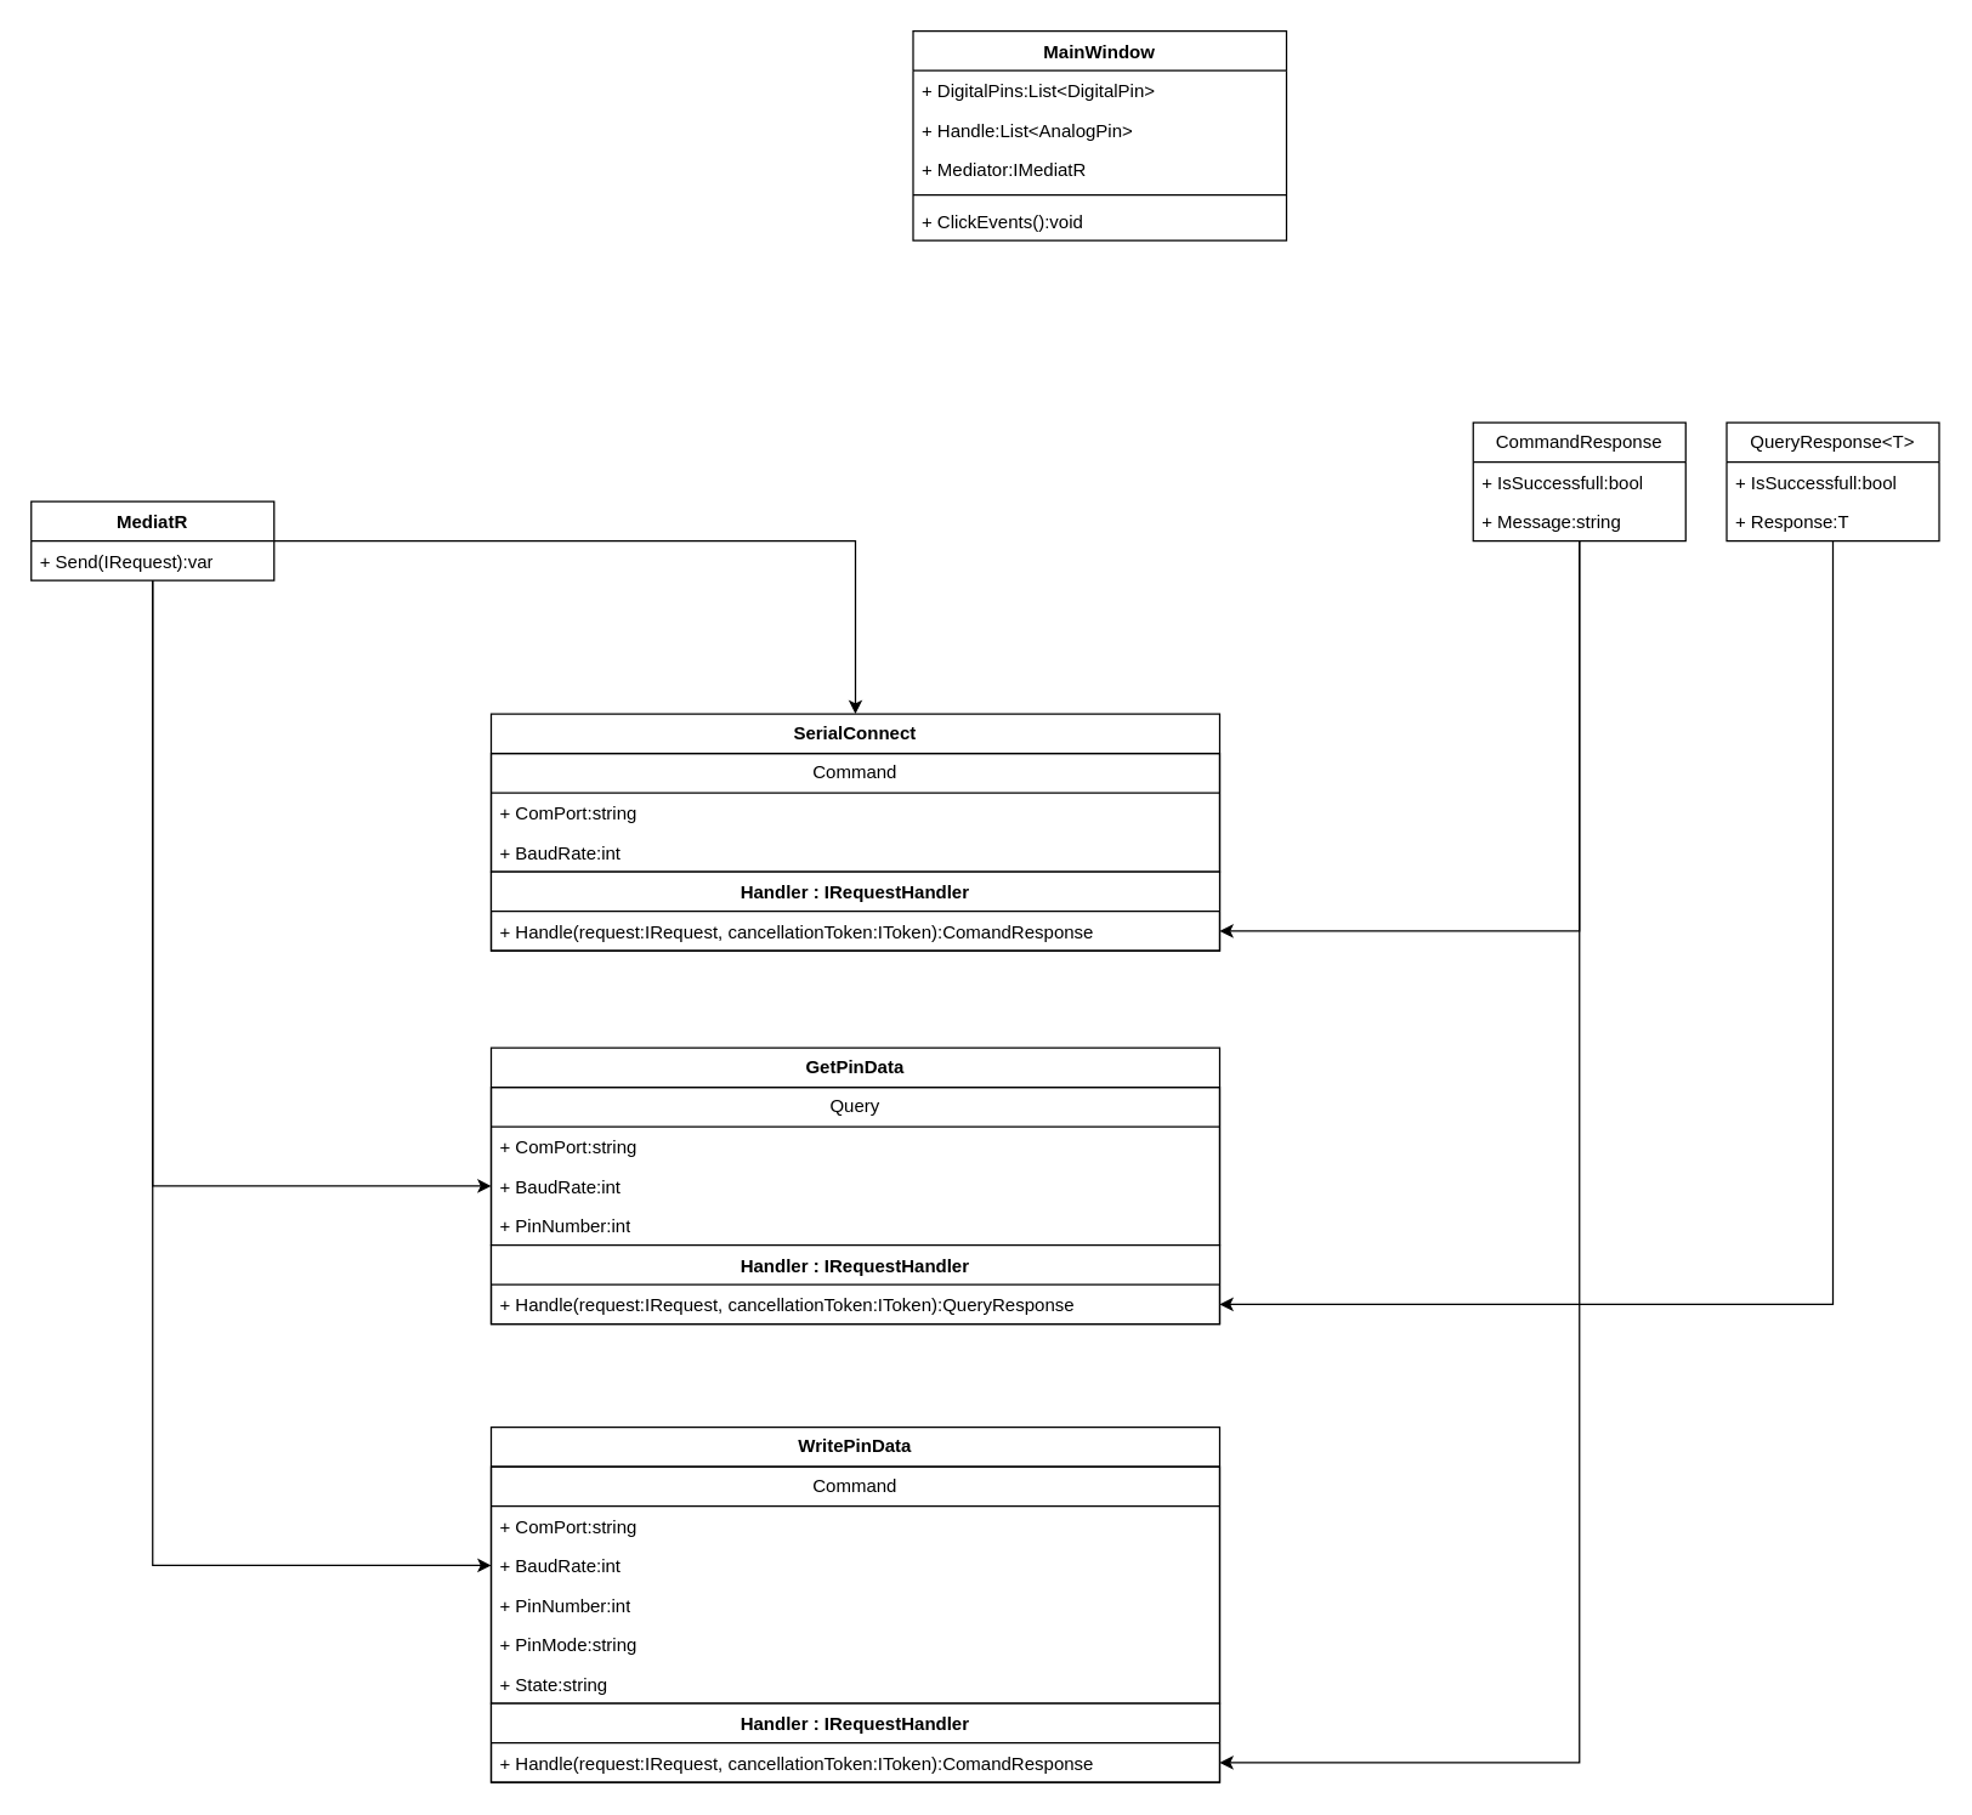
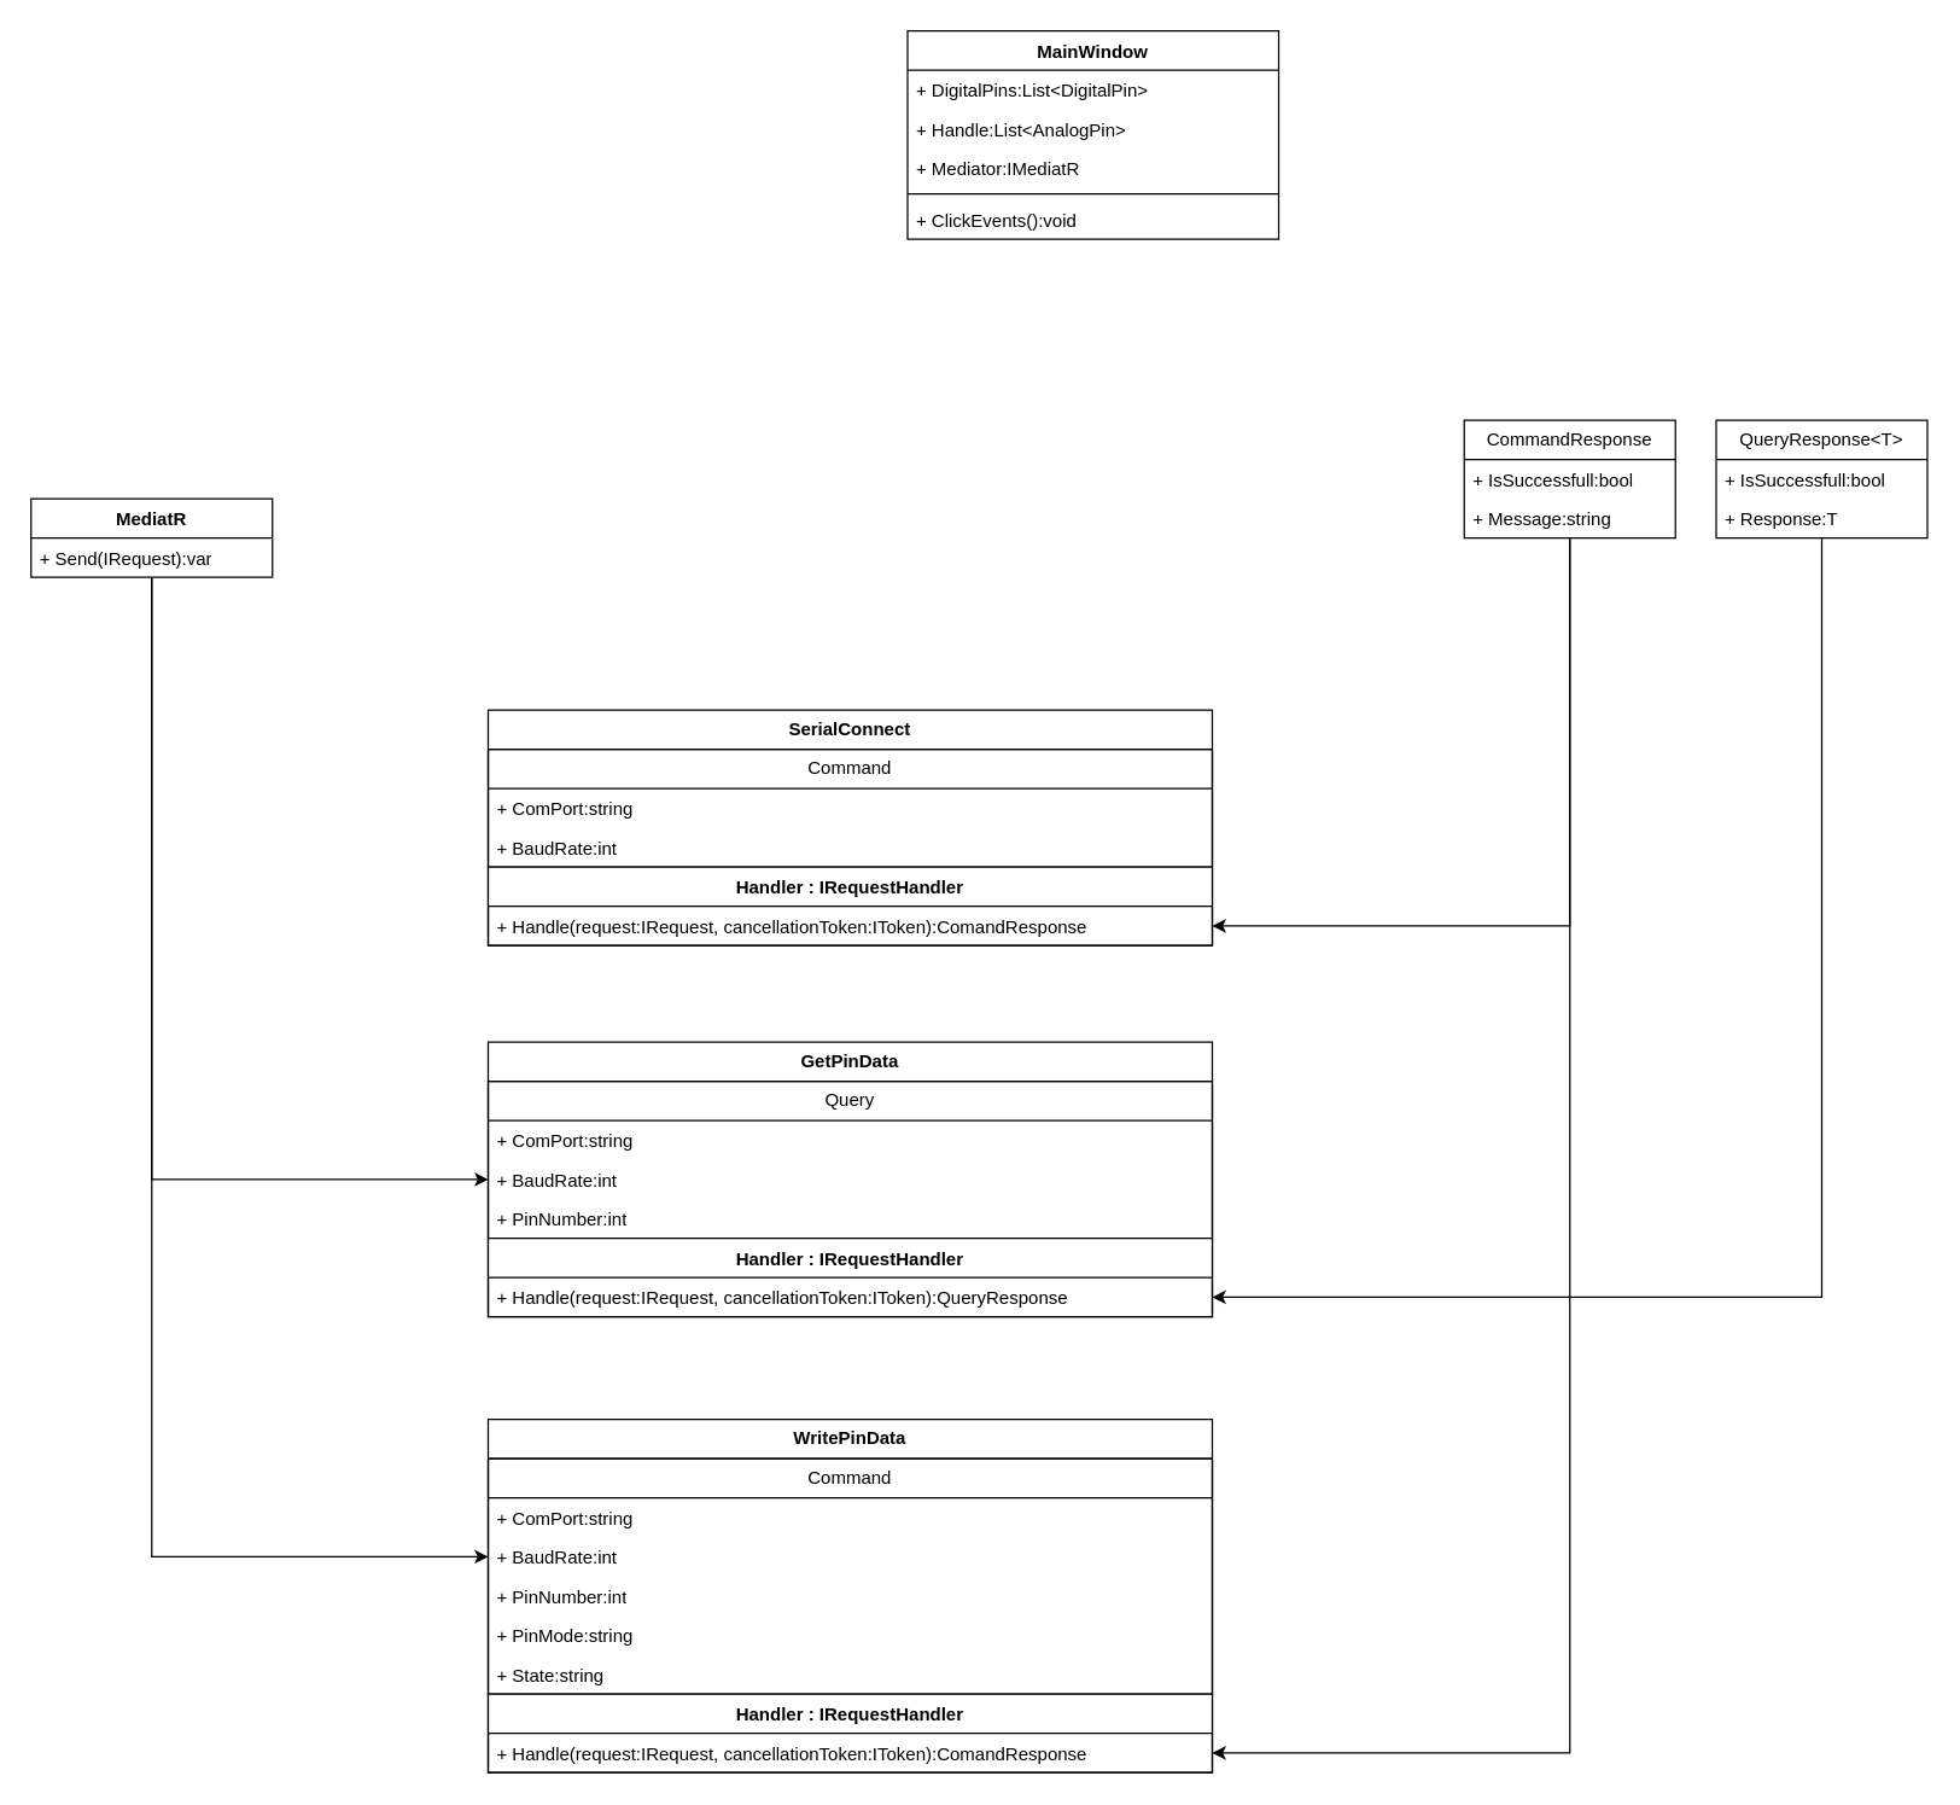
- <mxCell id="2" style="edgeStyle=orthogonalEdgeStyle;rounded=0;orthogonalLoop=1;jettySize=auto;html=1;entryX=0.5;entryY=0;entryDx=0;entryDy=0;" edge="1" parent="1" source="5" target="13"><mxGeometry relative="1" as="geometry" /></mxCell>
